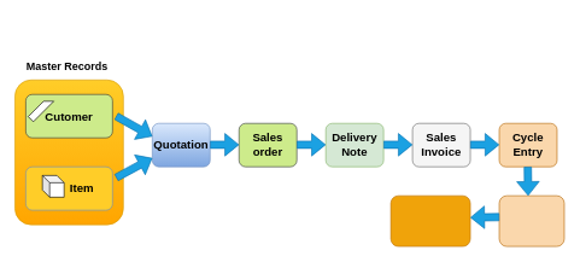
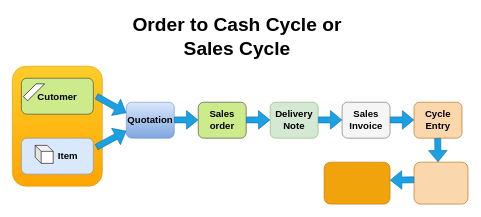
+ <mxCell id="26" value="&lt;h1&gt;&lt;b&gt;Order to Cash Cycle or Sales Cycle&lt;/b&gt;&lt;/h1&gt;" style="text;html=1;strokeColor=none;fillColor=none;align=center;verticalAlign=middle;whiteSpace=wrap;rounded=0;fontSize=16;" parent="1" vertex="1"><mxGeometry x="200" y="20" width="390" height="80" as="geometry" /></mxCell>
- <mxCell id="27" value="&lt;b&gt;&lt;font style=&quot;font-size: 15px&quot;&gt;Master Records&lt;/font&gt;&lt;/b&gt;" style="text;html=1;align=center;verticalAlign=middle;resizable=0;points=[];autosize=1;strokeColor=none;fillColor=none;" vertex="1" parent="1"><mxGeometry x="27" y="80" width="130" height="20" as="geometry" /></mxCell>
- <mxCell id="4" value="&lt;b&gt;&lt;font style=&quot;font-size: 16px&quot;&gt;&amp;nbsp; &amp;nbsp; &amp;nbsp; &amp;nbsp; Item&lt;/font&gt;&lt;/b&gt;" style="rounded=1;whiteSpace=wrap;html=1;fillColor=#ffcd28;strokeColor=#6c8ebf;" parent="1" vertex="1"><mxGeometry x="35" y="230" width="120" height="60" as="geometry" /></mxCell>
+ <mxCell id="4" value="&lt;b&gt;&lt;font style=&quot;font-size: 16px&quot;&gt;&amp;nbsp; &amp;nbsp; &amp;nbsp; &amp;nbsp; Item&lt;/font&gt;&lt;/b&gt;" style="rounded=1;whiteSpace=wrap;html=1;fillColor=#dae8fc;strokeColor=#6c8ebf;" parent="1" vertex="1"><mxGeometry x="35" y="230" width="120" height="60" as="geometry" /></mxCell>
